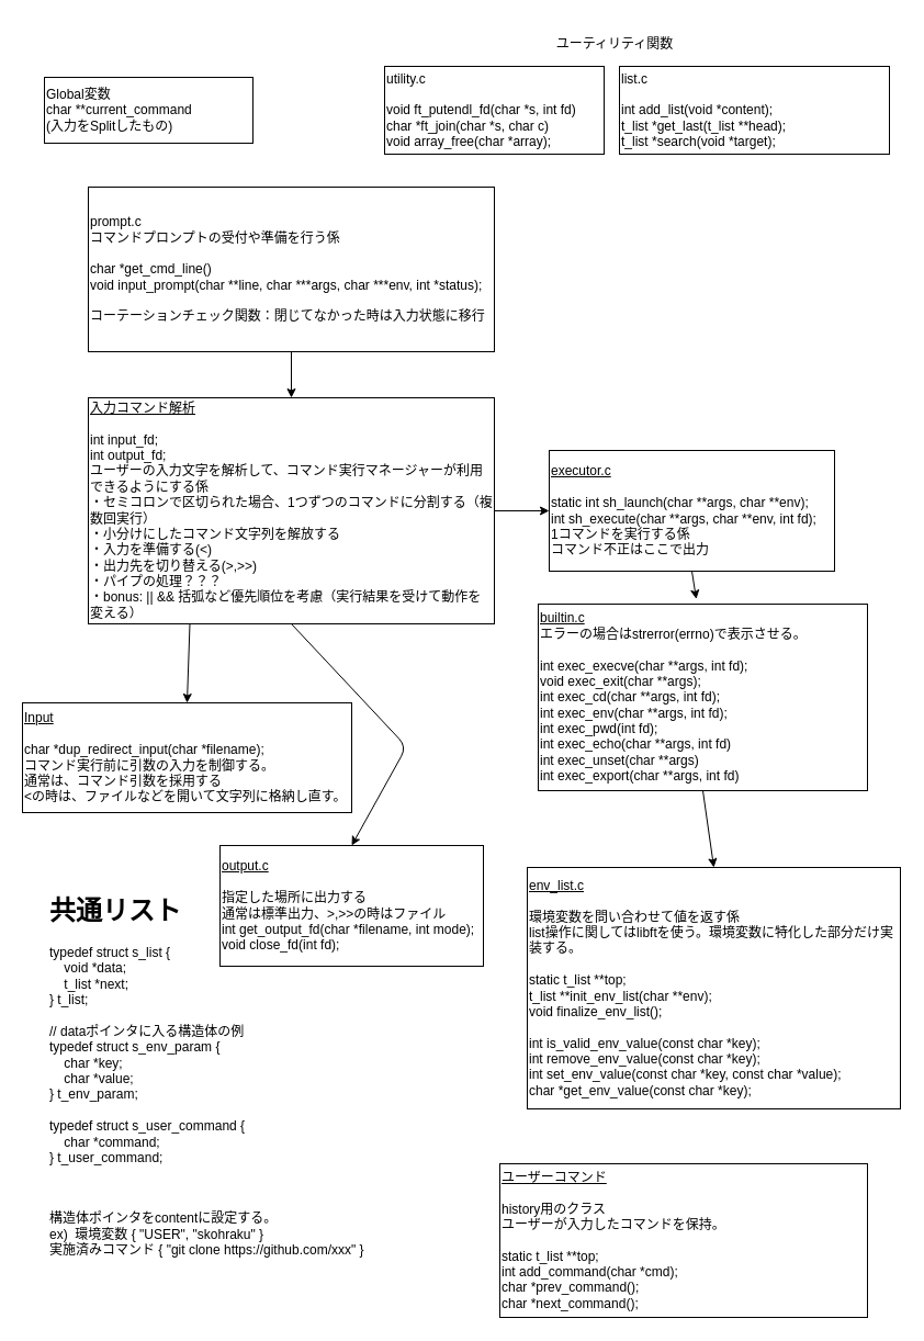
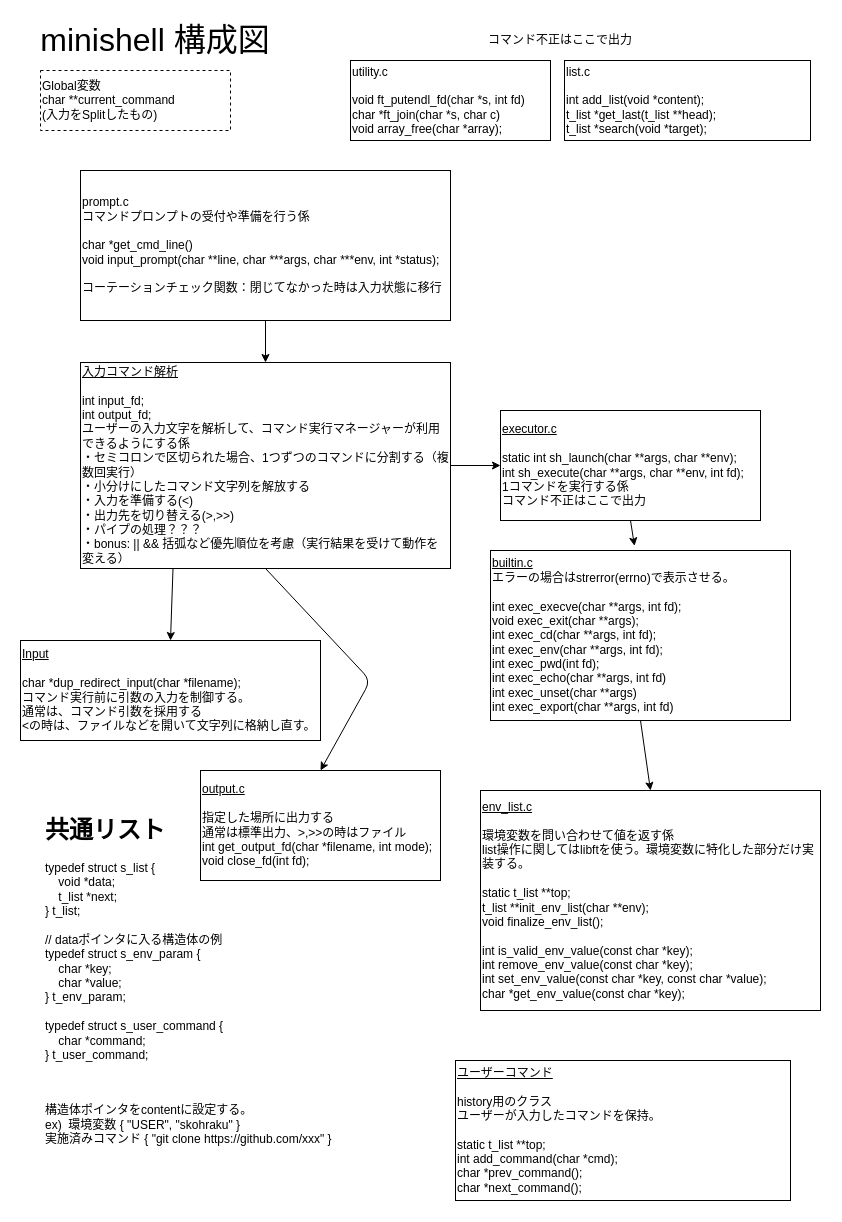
+ <mxCell id="2" value="minishell 構成図" style="text;html=1;strokeColor=none;fillColor=none;align=center;verticalAlign=middle;whiteSpace=wrap;rounded=0;fontSize=32;" parent="1" vertex="1"><mxGeometry x="20" y="20" width="270" height="40" as="geometry" /></mxCell>
- <mxCell id="19" value="ユーティリティ関数" style="text;html=1;strokeColor=none;fillColor=none;align=center;verticalAlign=middle;whiteSpace=wrap;rounded=0;" parent="1" vertex="1"><mxGeometry x="460" y="30" width="200" height="20" as="geometry" /></mxCell>
+ <mxCell id="19" value="コマンド不正はここで出力" style="text;html=1;strokeColor=none;fillColor=none;align=center;verticalAlign=middle;whiteSpace=wrap;rounded=0;" parent="1" vertex="1"><mxGeometry x="460" y="30" width="200" height="20" as="geometry" /></mxCell>
- <mxCell id="10" value="Global変数&lt;br&gt;char **current_command&lt;br&gt;(入力をSplitしたもの)" style="rounded=0;whiteSpace=wrap;html=1;align=left;" parent="1" vertex="1"><mxGeometry x="40" y="70" width="190" height="60" as="geometry" /></mxCell>
+ <mxCell id="10" value="Global変数&lt;br&gt;char **current_command&lt;br&gt;(入力をSplitしたもの)" style="rounded=0;whiteSpace=wrap;html=1;align=left;dashed=1;" parent="1" vertex="1"><mxGeometry x="40" y="70" width="190" height="60" as="geometry" /></mxCell>
